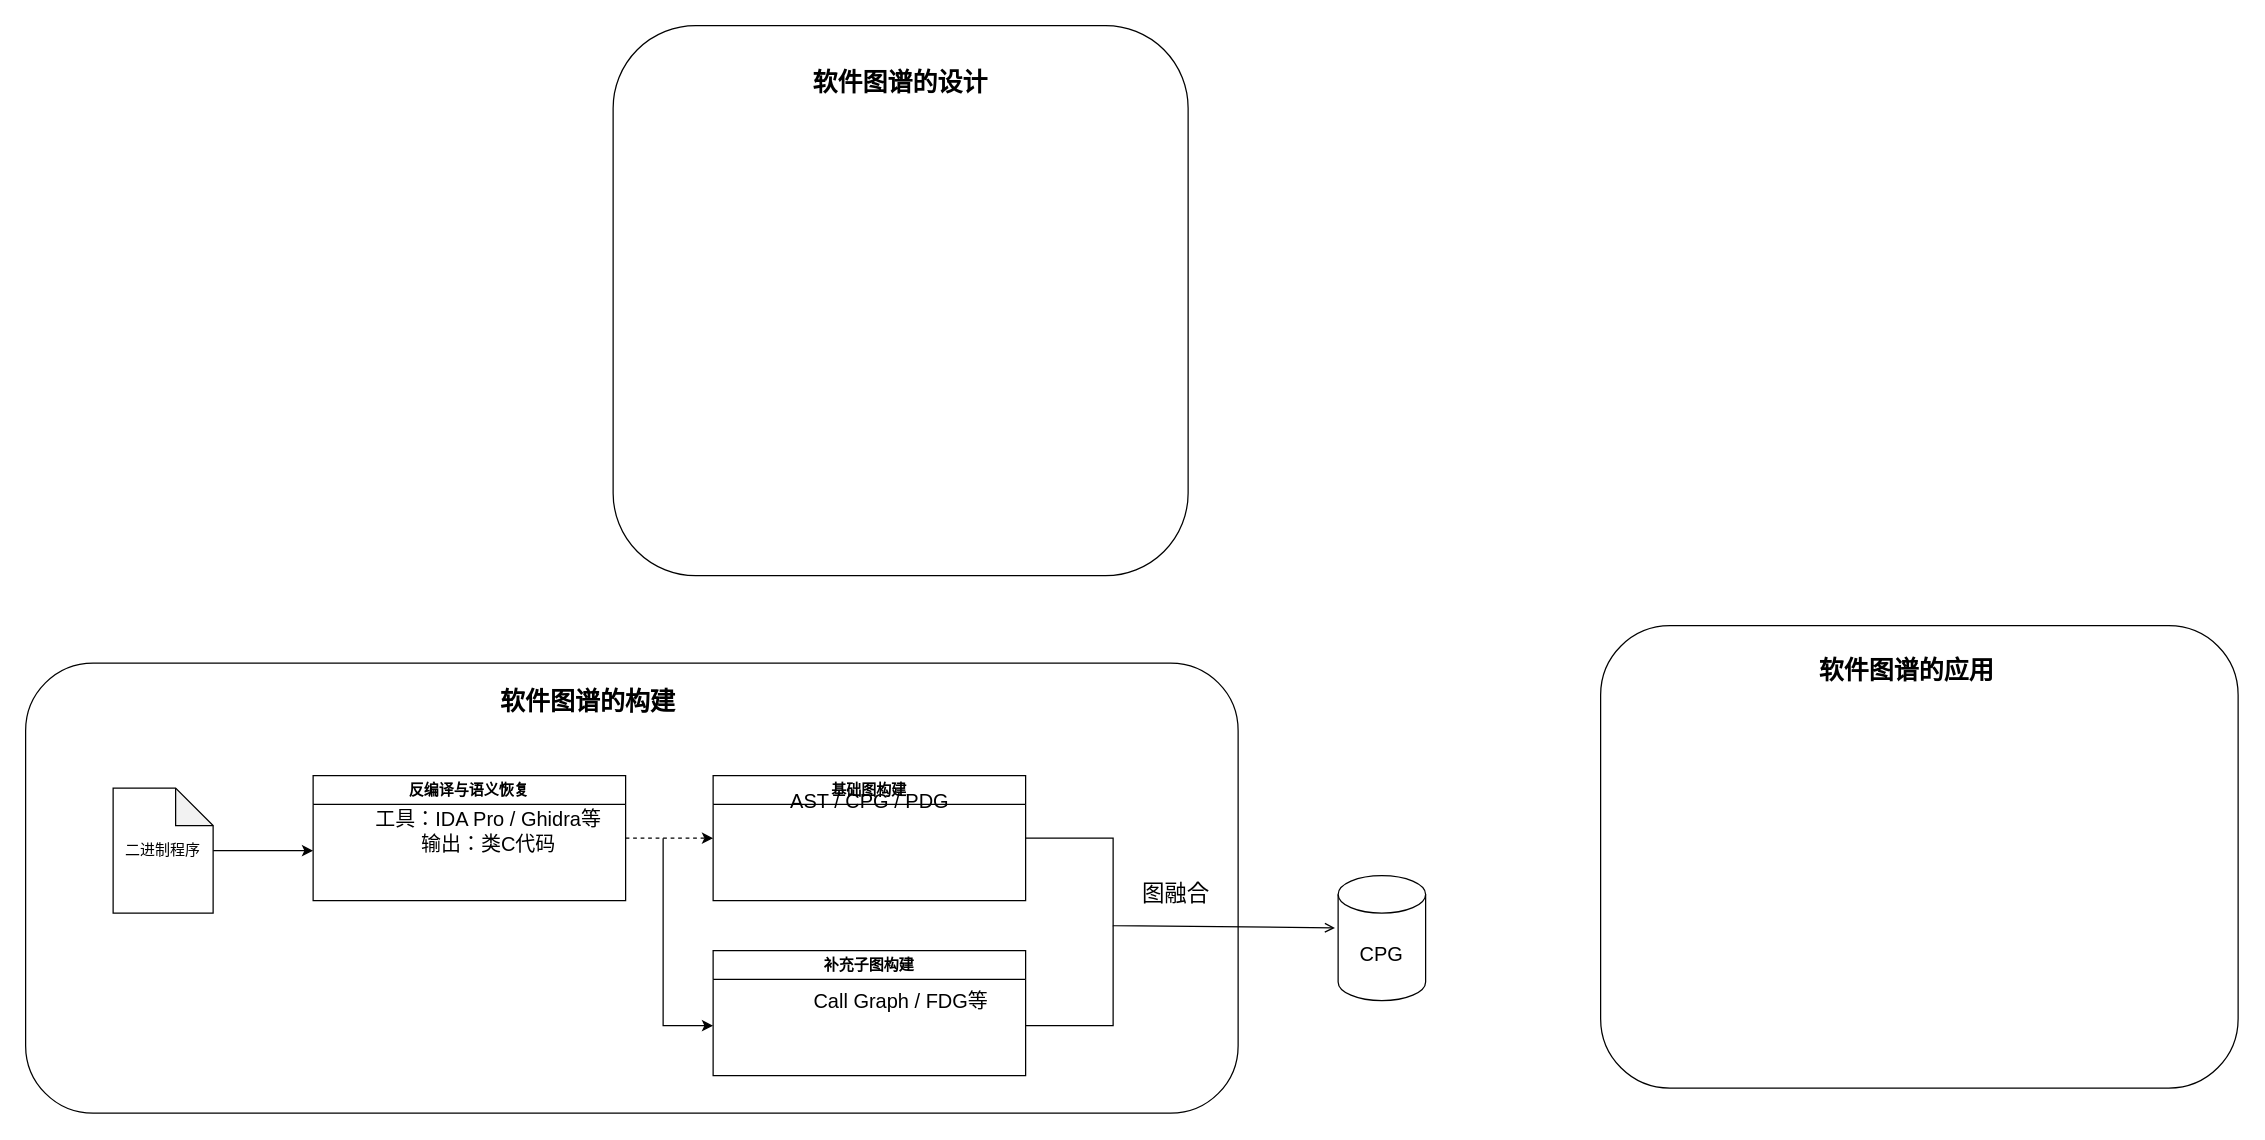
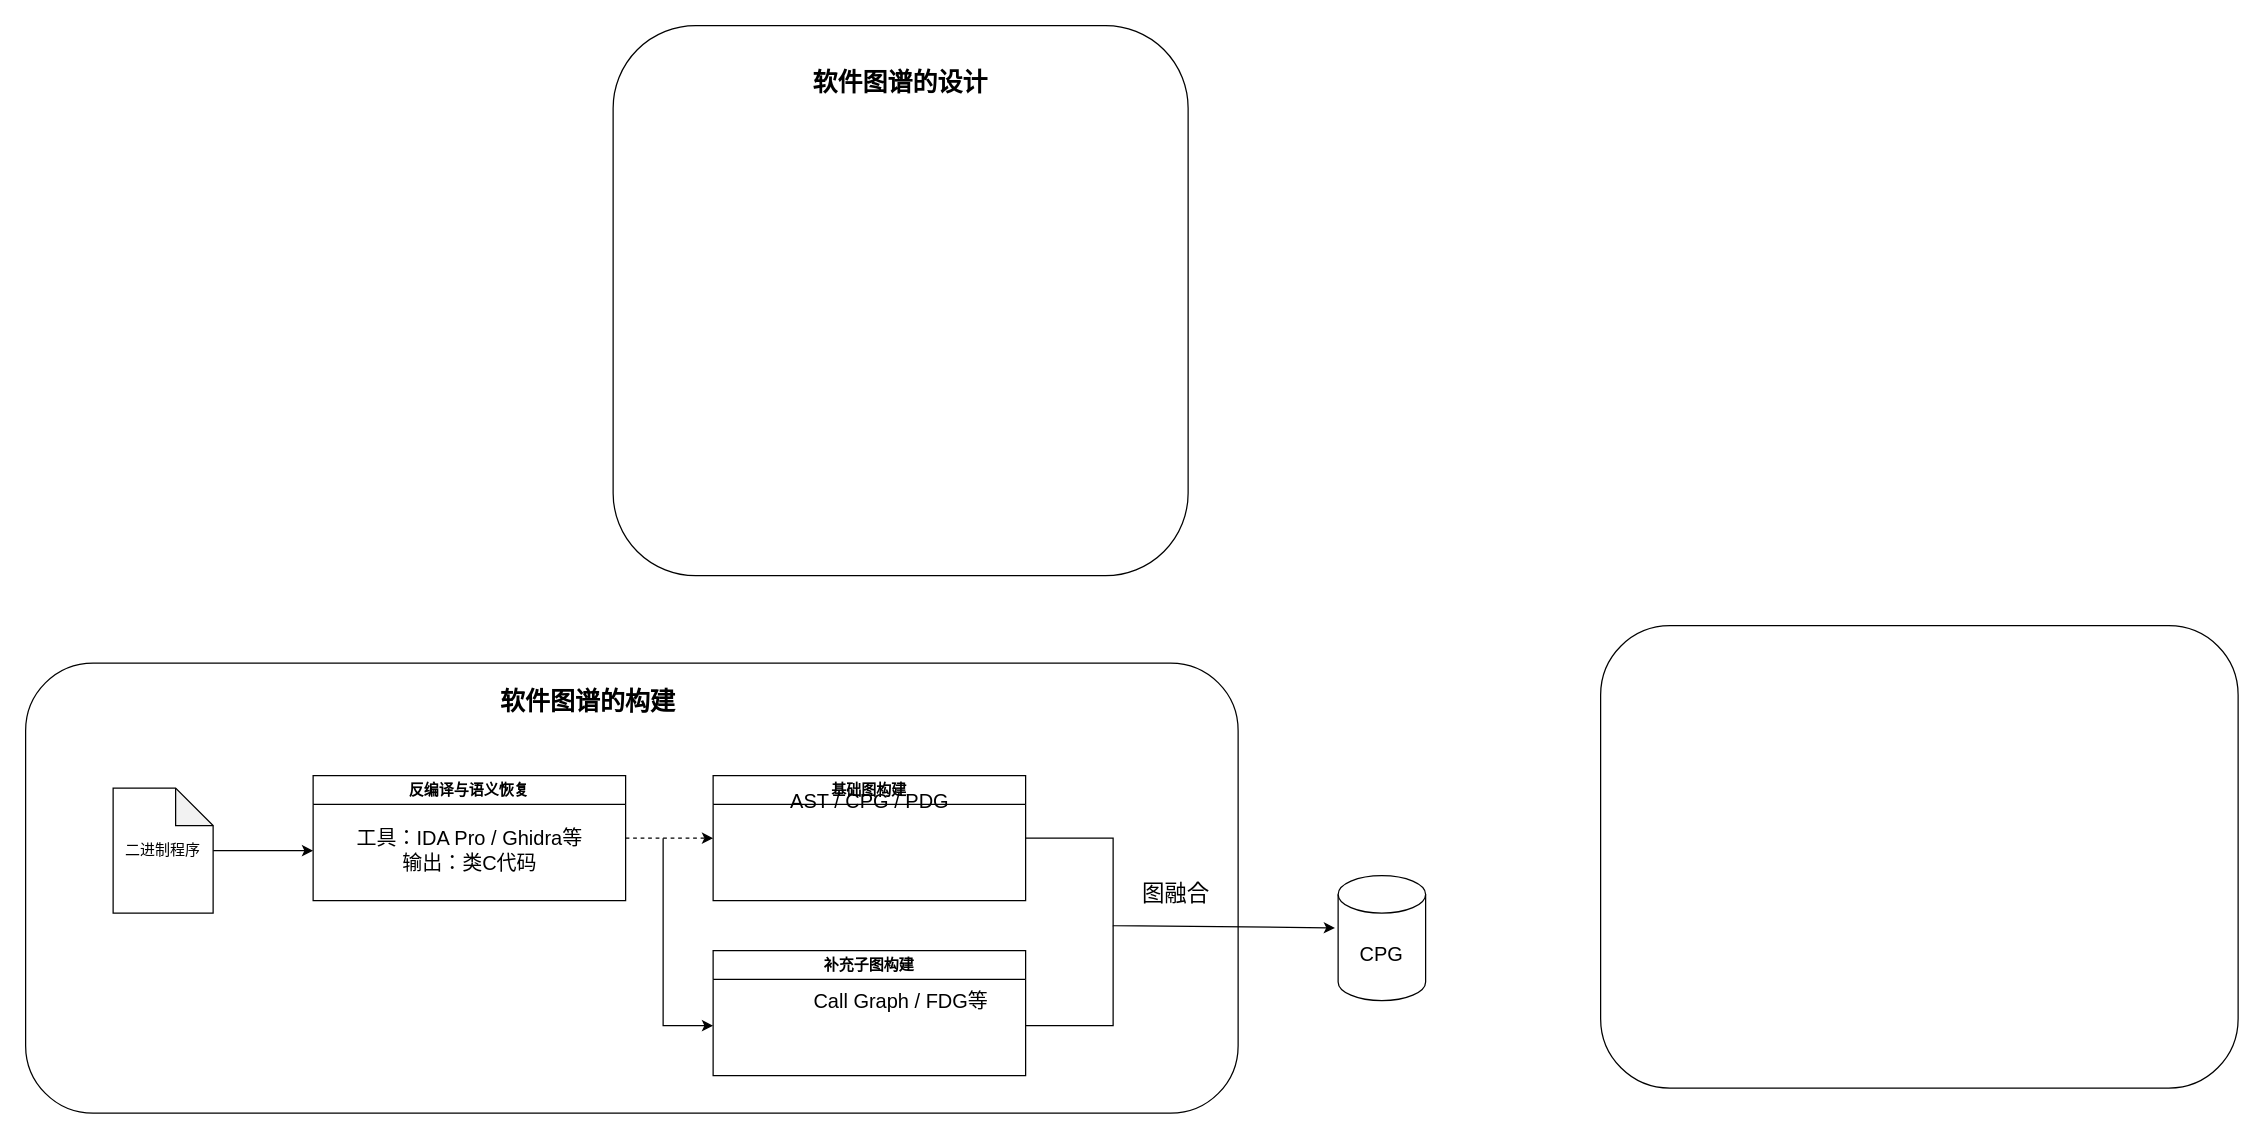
- <mxCell id="21" value="&lt;font style=&quot;font-size: 20px;&quot;&gt;&lt;b&gt;软件图谱的应用&lt;/b&gt;&lt;/font&gt;" style="text;html=1;align=center;verticalAlign=middle;whiteSpace=wrap;rounded=0;" vertex="1" parent="1"><mxGeometry x="1410" y="520" width="230" height="30" as="geometry" /></mxCell>
- <mxCell id="7" value="&lt;font style=&quot;font-size: 16px;&quot;&gt;工具：IDA Pro / Ghidra等&lt;/font&gt;&lt;div&gt;&lt;font style=&quot;font-size: 16px;&quot;&gt;输出：类C代码&lt;/font&gt;&lt;/div&gt;" style="text;html=1;align=center;verticalAlign=middle;resizable=0;points=[];autosize=1;strokeColor=none;fillColor=none;" vertex="1" parent="6"><mxGeometry x="40" y="20" width="200" height="50" as="geometry" /></mxCell>
+ <mxCell id="7" value="&lt;font style=&quot;font-size: 16px;&quot;&gt;工具：IDA Pro / Ghidra等&lt;/font&gt;&lt;div&gt;&lt;font style=&quot;font-size: 16px;&quot;&gt;输出：类C代码&lt;/font&gt;&lt;/div&gt;" style="text;html=1;align=center;verticalAlign=middle;resizable=0;points=[];autosize=1;strokeColor=none;fillColor=none;" vertex="1" parent="6"><mxGeometry x="25" y="35" width="200" height="50" as="geometry" /></mxCell>
- <mxCell id="13" value="" style="endArrow=open;html=1;rounded=0;exitX=1;exitY=0.5;exitDx=0;exitDy=0;entryX=-0.036;entryY=0.418;entryDx=0;entryDy=0;entryPerimeter=0;" edge="1" parent="1" source="8" target="15"><mxGeometry width="50" height="50" relative="1" as="geometry"><mxPoint x="540" y="690" as="sourcePoint" /><mxPoint x="990" y="740" as="targetPoint" /><Array as="points"><mxPoint x="890" y="670" /><mxPoint x="890" y="740" /></Array></mxGeometry></mxCell>
+ <mxCell id="13" value="" style="endArrow=classic;html=1;rounded=0;exitX=1;exitY=0.5;exitDx=0;exitDy=0;entryX=-0.036;entryY=0.418;entryDx=0;entryDy=0;entryPerimeter=0;" edge="1" parent="1" source="8" target="15"><mxGeometry width="50" height="50" relative="1" as="geometry"><mxPoint x="540" y="690" as="sourcePoint" /><mxPoint x="990" y="740" as="targetPoint" /><Array as="points"><mxPoint x="890" y="670" /><mxPoint x="890" y="740" /></Array></mxGeometry></mxCell>
